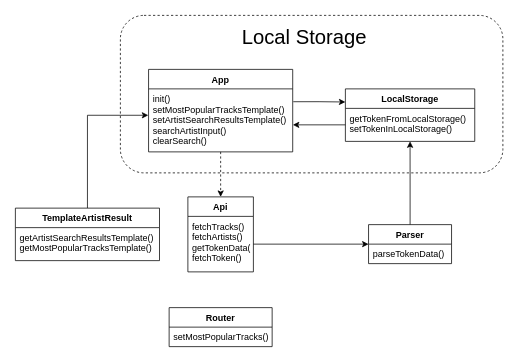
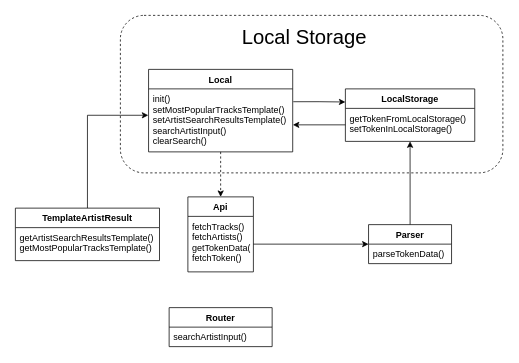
- <mxCell id="10" value="App" style="swimlane;fontStyle=1;align=center;verticalAlign=top;childLayout=stackLayout;horizontal=1;startSize=26;horizontalStack=0;resizeParent=1;resizeParentMax=0;resizeLast=0;collapsible=1;marginBottom=0;" parent="1" vertex="1"><mxGeometry x="197.6" y="92" width="192.18" height="110" as="geometry" /></mxCell>
+ <mxCell id="10" value="Local" style="swimlane;fontStyle=1;align=center;verticalAlign=top;childLayout=stackLayout;horizontal=1;startSize=26;horizontalStack=0;resizeParent=1;resizeParentMax=0;resizeLast=0;collapsible=1;marginBottom=0;" parent="1" vertex="1"><mxGeometry x="197.6" y="92" width="192.18" height="110" as="geometry" /></mxCell>
- <mxCell id="5" value="setMostPopularTracks()" style="text;strokeColor=none;fillColor=none;align=left;verticalAlign=top;spacingLeft=4;spacingRight=4;overflow=hidden;rotatable=0;points=[[0,0.5],[1,0.5]];portConstraint=eastwest;" parent="4" vertex="1"><mxGeometry y="26" width="137.37" height="26" as="geometry" /></mxCell>
+ <mxCell id="5" value="searchArtistInput()" style="text;strokeColor=none;fillColor=none;align=left;verticalAlign=top;spacingLeft=4;spacingRight=4;overflow=hidden;rotatable=0;points=[[0,0.5],[1,0.5]];portConstraint=eastwest;" parent="4" vertex="1"><mxGeometry y="26" width="137.37" height="26" as="geometry" /></mxCell>
